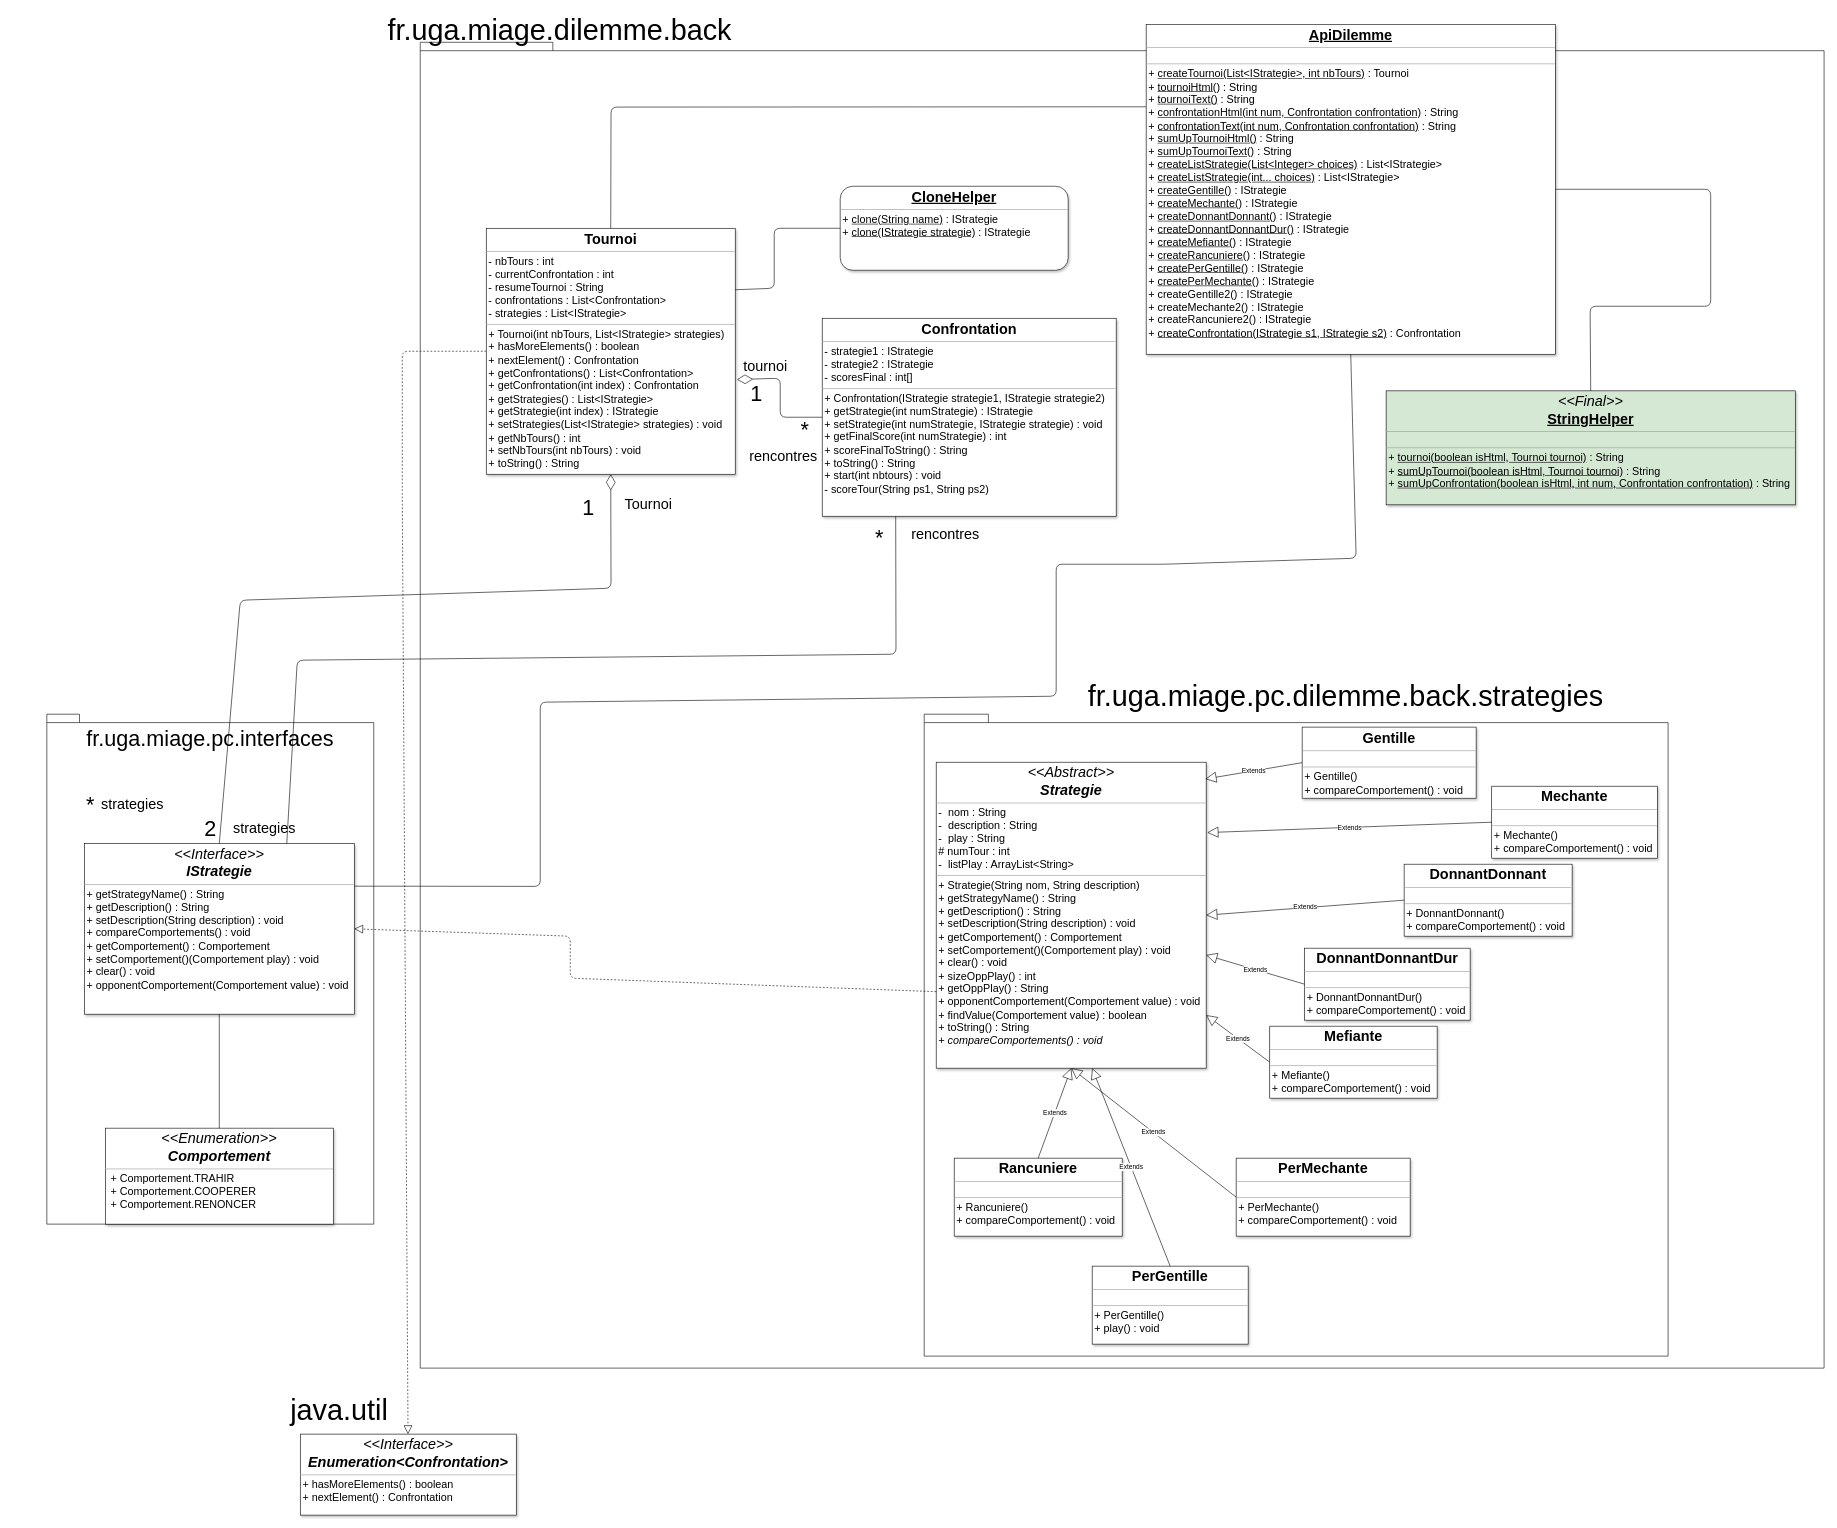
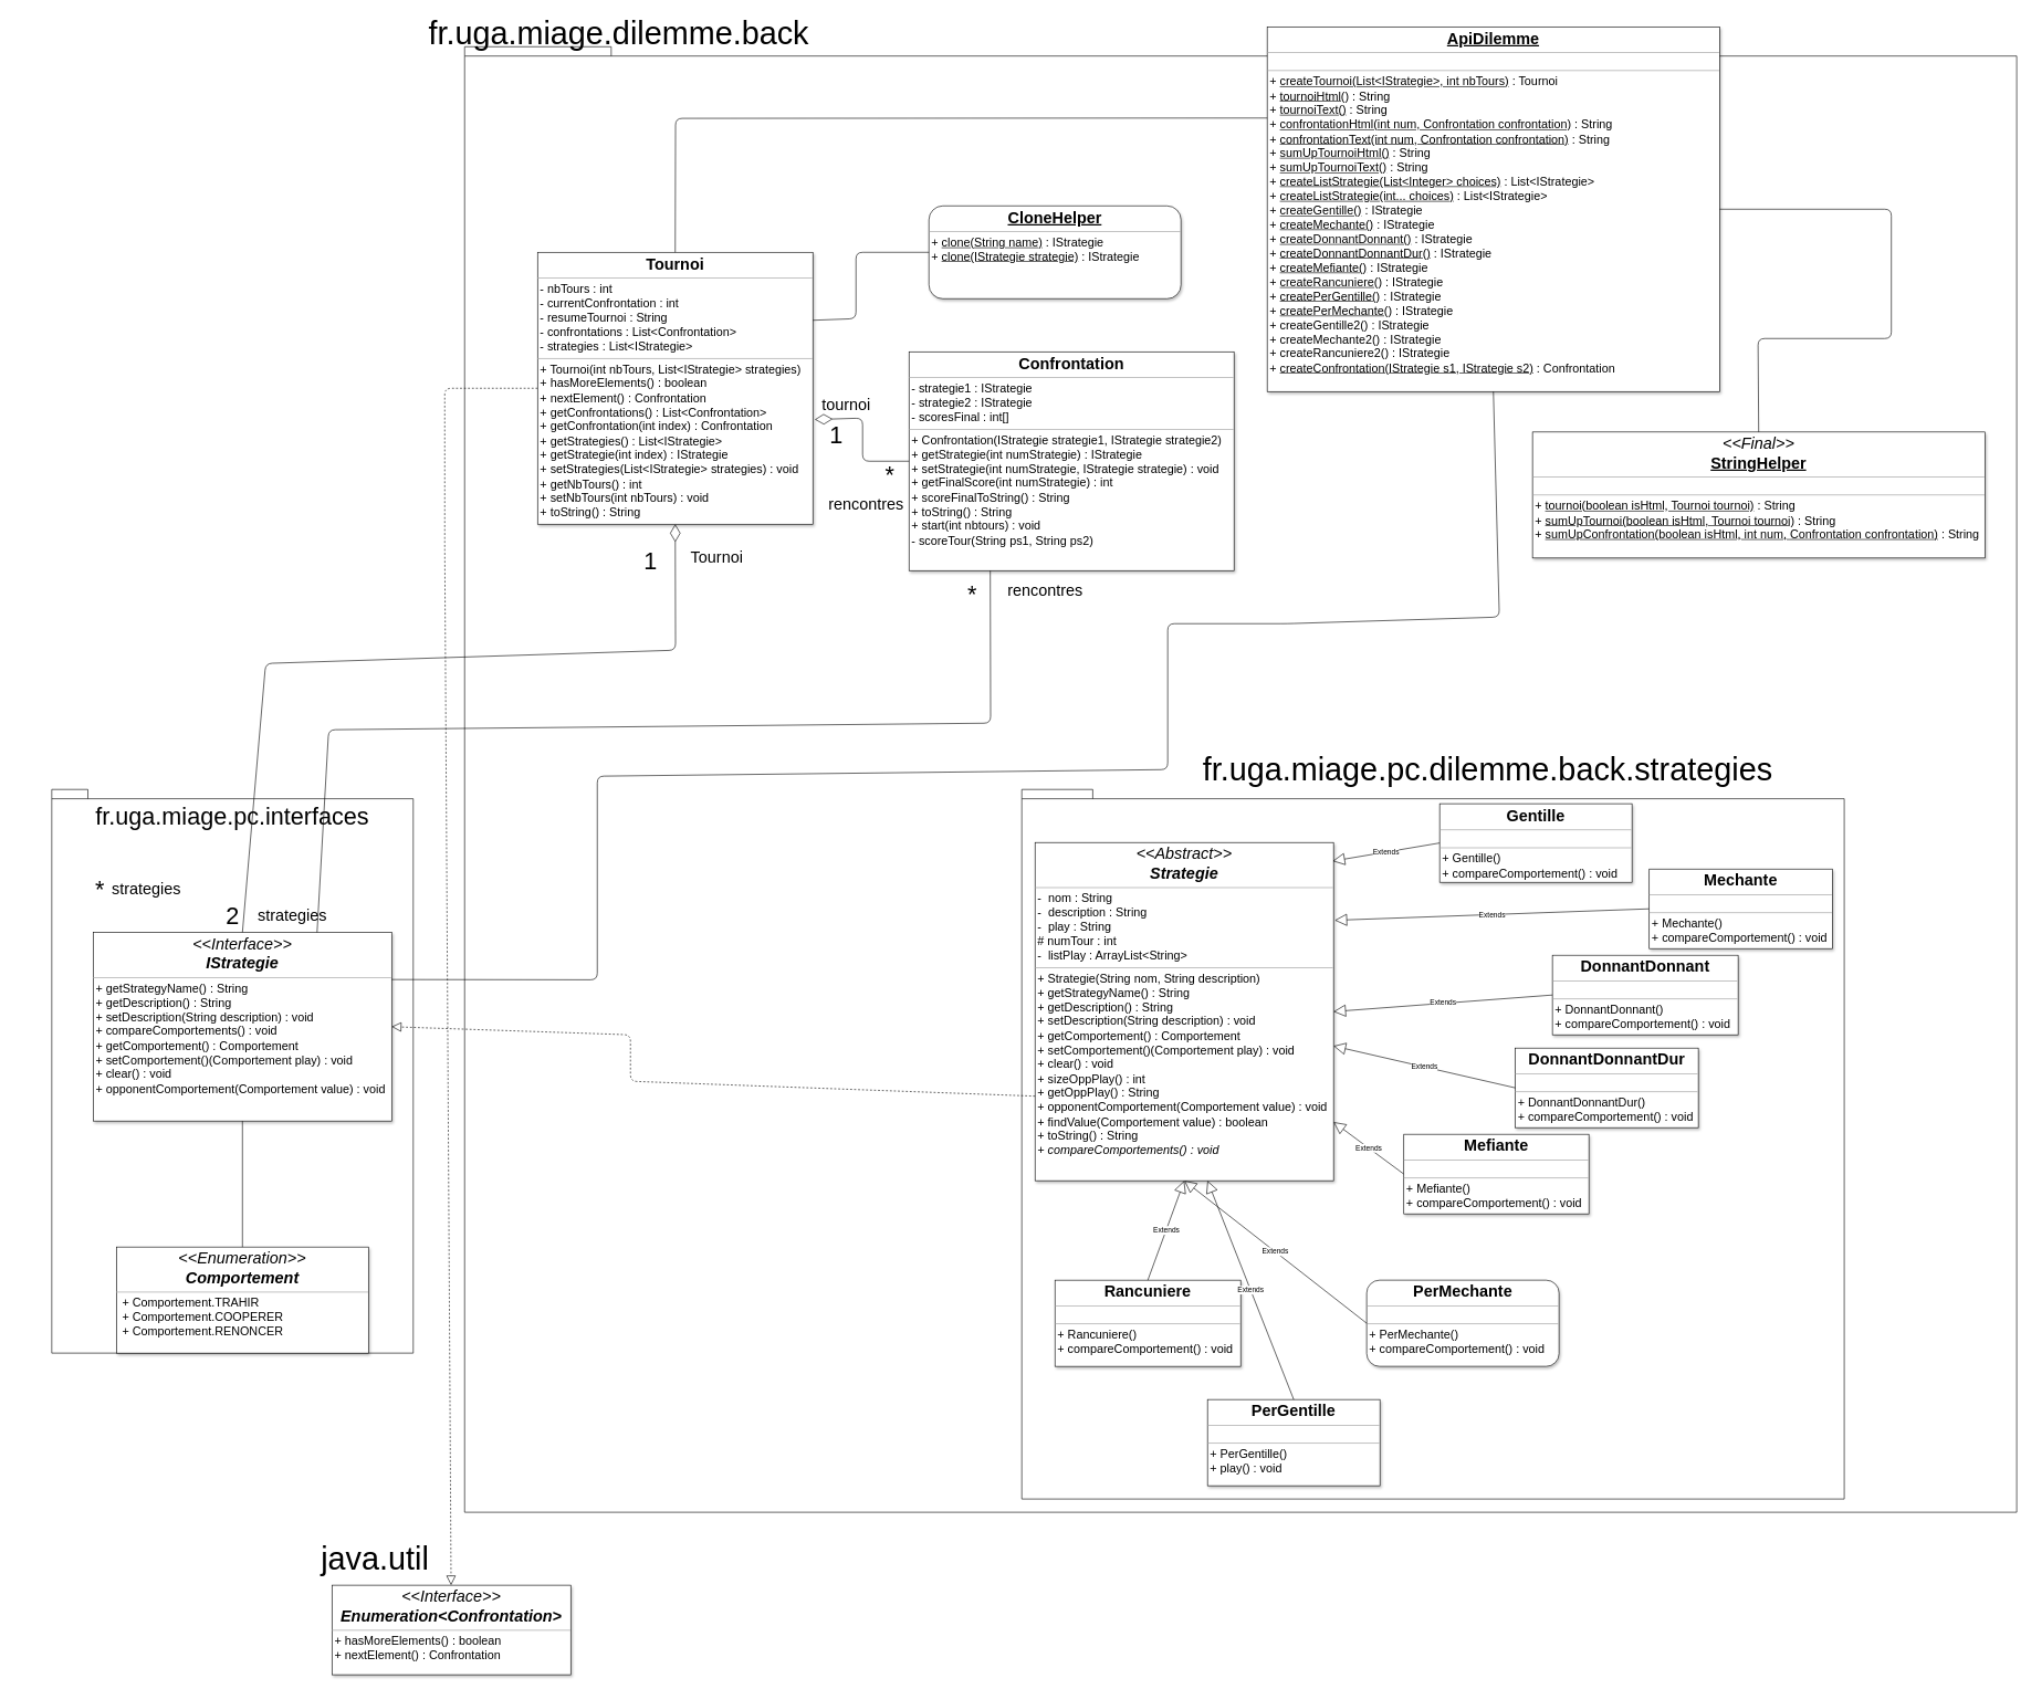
- <mxCell id="39" value="&lt;p style=&quot;margin: 0px ; margin-top: 4px ; text-align: center&quot;&gt;&lt;span style=&quot;font-size: 24px&quot;&gt;&lt;i&gt;&amp;lt;&amp;lt;Final&amp;gt;&amp;gt;&lt;/i&gt;&lt;br&gt;&lt;b&gt;&lt;u&gt;StringHelper&lt;/u&gt;&lt;/b&gt;&lt;/span&gt;&lt;/p&gt;&lt;hr size=&quot;1&quot;&gt;&lt;p style=&quot;margin: 0px ; margin-left: 4px&quot;&gt;&lt;br&gt;&lt;/p&gt;&lt;hr size=&quot;1&quot;&gt;&lt;p style=&quot;margin: 0px ; margin-left: 4px&quot;&gt;&lt;font style=&quot;font-size: 18px&quot;&gt;+ &lt;u&gt;tournoi(boolean isHtml, Tournoi tournoi)&lt;/u&gt; : String&lt;/font&gt;&lt;/p&gt;&lt;p style=&quot;margin: 0px ; margin-left: 4px&quot;&gt;&lt;font style=&quot;font-size: 18px&quot;&gt;+ &lt;u&gt;sumUpTournoi(boolean isHtml, Tournoi tournoi)&lt;/u&gt; : String&lt;/font&gt;&lt;/p&gt;&lt;p style=&quot;margin: 0px ; margin-left: 4px&quot;&gt;&lt;font style=&quot;font-size: 18px&quot;&gt;+ &lt;u&gt;sumUpConfrontation(boolean isHtml, int num, Confrontation confrontation)&lt;/u&gt; : String&lt;/font&gt;&lt;/p&gt;&lt;p style=&quot;margin: 0px ; margin-left: 4px&quot;&gt;&lt;font style=&quot;font-size: 18px&quot;&gt;&lt;br&gt;&lt;/font&gt;&lt;/p&gt;" style="verticalAlign=top;align=left;overflow=fill;fontSize=12;fontFamily=Helvetica;html=1;shadow=1;fillColor=#d5e8d4;" parent="1" vertex="1"><mxGeometry x="2310" y="651" width="682" height="190" as="geometry" /></mxCell>
+ <mxCell id="39" value="&lt;p style=&quot;margin: 0px ; margin-top: 4px ; text-align: center&quot;&gt;&lt;span style=&quot;font-size: 24px&quot;&gt;&lt;i&gt;&amp;lt;&amp;lt;Final&amp;gt;&amp;gt;&lt;/i&gt;&lt;br&gt;&lt;b&gt;&lt;u&gt;StringHelper&lt;/u&gt;&lt;/b&gt;&lt;/span&gt;&lt;/p&gt;&lt;hr size=&quot;1&quot;&gt;&lt;p style=&quot;margin: 0px ; margin-left: 4px&quot;&gt;&lt;br&gt;&lt;/p&gt;&lt;hr size=&quot;1&quot;&gt;&lt;p style=&quot;margin: 0px ; margin-left: 4px&quot;&gt;&lt;font style=&quot;font-size: 18px&quot;&gt;+ &lt;u&gt;tournoi(boolean isHtml, Tournoi tournoi)&lt;/u&gt; : String&lt;/font&gt;&lt;/p&gt;&lt;p style=&quot;margin: 0px ; margin-left: 4px&quot;&gt;&lt;font style=&quot;font-size: 18px&quot;&gt;+ &lt;u&gt;sumUpTournoi(boolean isHtml, Tournoi tournoi)&lt;/u&gt; : String&lt;/font&gt;&lt;/p&gt;&lt;p style=&quot;margin: 0px ; margin-left: 4px&quot;&gt;&lt;font style=&quot;font-size: 18px&quot;&gt;+ &lt;u&gt;sumUpConfrontation(boolean isHtml, int num, Confrontation confrontation)&lt;/u&gt; : String&lt;/font&gt;&lt;/p&gt;&lt;p style=&quot;margin: 0px ; margin-left: 4px&quot;&gt;&lt;font style=&quot;font-size: 18px&quot;&gt;&lt;br&gt;&lt;/font&gt;&lt;/p&gt;" style="verticalAlign=top;align=left;overflow=fill;fontSize=12;fontFamily=Helvetica;html=1;shadow=1;" parent="1" vertex="1"><mxGeometry x="2310" y="651" width="682" height="190" as="geometry" /></mxCell>
- <mxCell id="18" value="&lt;p style=&quot;margin: 0px ; margin-top: 4px ; text-align: center&quot;&gt;&lt;b&gt;&lt;font style=&quot;font-size: 24px&quot;&gt;DonnantDonnantDur&lt;/font&gt;&lt;/b&gt;&lt;/p&gt;&lt;hr size=&quot;1&quot;&gt;&lt;p style=&quot;margin: 0px ; margin-left: 4px&quot;&gt;&lt;br&gt;&lt;/p&gt;&lt;hr size=&quot;1&quot;&gt;&lt;p style=&quot;margin: 0px ; margin-left: 4px&quot;&gt;&lt;font style=&quot;font-size: 18px&quot;&gt;+ DonnantDonnantDur()&lt;/font&gt;&lt;/p&gt;&lt;p style=&quot;margin: 0px ; margin-left: 4px&quot;&gt;&lt;font style=&quot;font-size: 18px&quot;&gt;+ compareComportement() : void&lt;/font&gt;&lt;/p&gt;" style="verticalAlign=top;align=left;overflow=fill;fontSize=12;fontFamily=Helvetica;html=1;shadow=1;" parent="1" vertex="1"><mxGeometry x="2174" y="1580" width="276" height="120" as="geometry" /></mxCell>
+ <mxCell id="18" value="&lt;p style=&quot;margin: 0px ; margin-top: 4px ; text-align: center&quot;&gt;&lt;b&gt;&lt;font style=&quot;font-size: 24px&quot;&gt;DonnantDonnantDur&lt;/font&gt;&lt;/b&gt;&lt;/p&gt;&lt;hr size=&quot;1&quot;&gt;&lt;p style=&quot;margin: 0px ; margin-left: 4px&quot;&gt;&lt;br&gt;&lt;/p&gt;&lt;hr size=&quot;1&quot;&gt;&lt;p style=&quot;margin: 0px ; margin-left: 4px&quot;&gt;&lt;font style=&quot;font-size: 18px&quot;&gt;+ DonnantDonnantDur()&lt;/font&gt;&lt;/p&gt;&lt;p style=&quot;margin: 0px ; margin-left: 4px&quot;&gt;&lt;font style=&quot;font-size: 18px&quot;&gt;+ compareComportement() : void&lt;/font&gt;&lt;/p&gt;" style="verticalAlign=top;align=left;overflow=fill;fontSize=12;fontFamily=Helvetica;html=1;shadow=1;" parent="1" vertex="1"><mxGeometry x="2284" y="1580" width="276" height="120" as="geometry" /></mxCell>
- <mxCell id="22" value="&lt;p style=&quot;margin: 0px ; margin-top: 4px ; text-align: center&quot;&gt;&lt;span style=&quot;font-size: 24px&quot;&gt;&lt;b&gt;PerMechante&lt;/b&gt;&lt;/span&gt;&lt;/p&gt;&lt;hr size=&quot;1&quot;&gt;&lt;p style=&quot;margin: 0px ; margin-left: 4px&quot;&gt;&lt;br&gt;&lt;/p&gt;&lt;hr size=&quot;1&quot;&gt;&lt;p style=&quot;margin: 0px ; margin-left: 4px&quot;&gt;&lt;font style=&quot;font-size: 18px&quot;&gt;+ PerMechante()&lt;/font&gt;&lt;/p&gt;&lt;p style=&quot;margin: 0px ; margin-left: 4px&quot;&gt;&lt;font style=&quot;font-size: 18px&quot;&gt;+ compareComportement() : void&lt;/font&gt;&lt;/p&gt;" style="verticalAlign=top;align=left;overflow=fill;fontSize=12;fontFamily=Helvetica;html=1;shadow=1;" parent="1" vertex="1"><mxGeometry x="2060" y="1930" width="290" height="130" as="geometry" /></mxCell>
+ <mxCell id="22" value="&lt;p style=&quot;margin: 0px ; margin-top: 4px ; text-align: center&quot;&gt;&lt;span style=&quot;font-size: 24px&quot;&gt;&lt;b&gt;PerMechante&lt;/b&gt;&lt;/span&gt;&lt;/p&gt;&lt;hr size=&quot;1&quot;&gt;&lt;p style=&quot;margin: 0px ; margin-left: 4px&quot;&gt;&lt;br&gt;&lt;/p&gt;&lt;hr size=&quot;1&quot;&gt;&lt;p style=&quot;margin: 0px ; margin-left: 4px&quot;&gt;&lt;font style=&quot;font-size: 18px&quot;&gt;+ PerMechante()&lt;/font&gt;&lt;/p&gt;&lt;p style=&quot;margin: 0px ; margin-left: 4px&quot;&gt;&lt;font style=&quot;font-size: 18px&quot;&gt;+ compareComportement() : void&lt;/font&gt;&lt;/p&gt;" style="verticalAlign=top;align=left;overflow=fill;fontSize=12;fontFamily=Helvetica;html=1;shadow=1;rounded=1;" parent="1" vertex="1"><mxGeometry x="2060" y="1930" width="290" height="130" as="geometry" /></mxCell>
